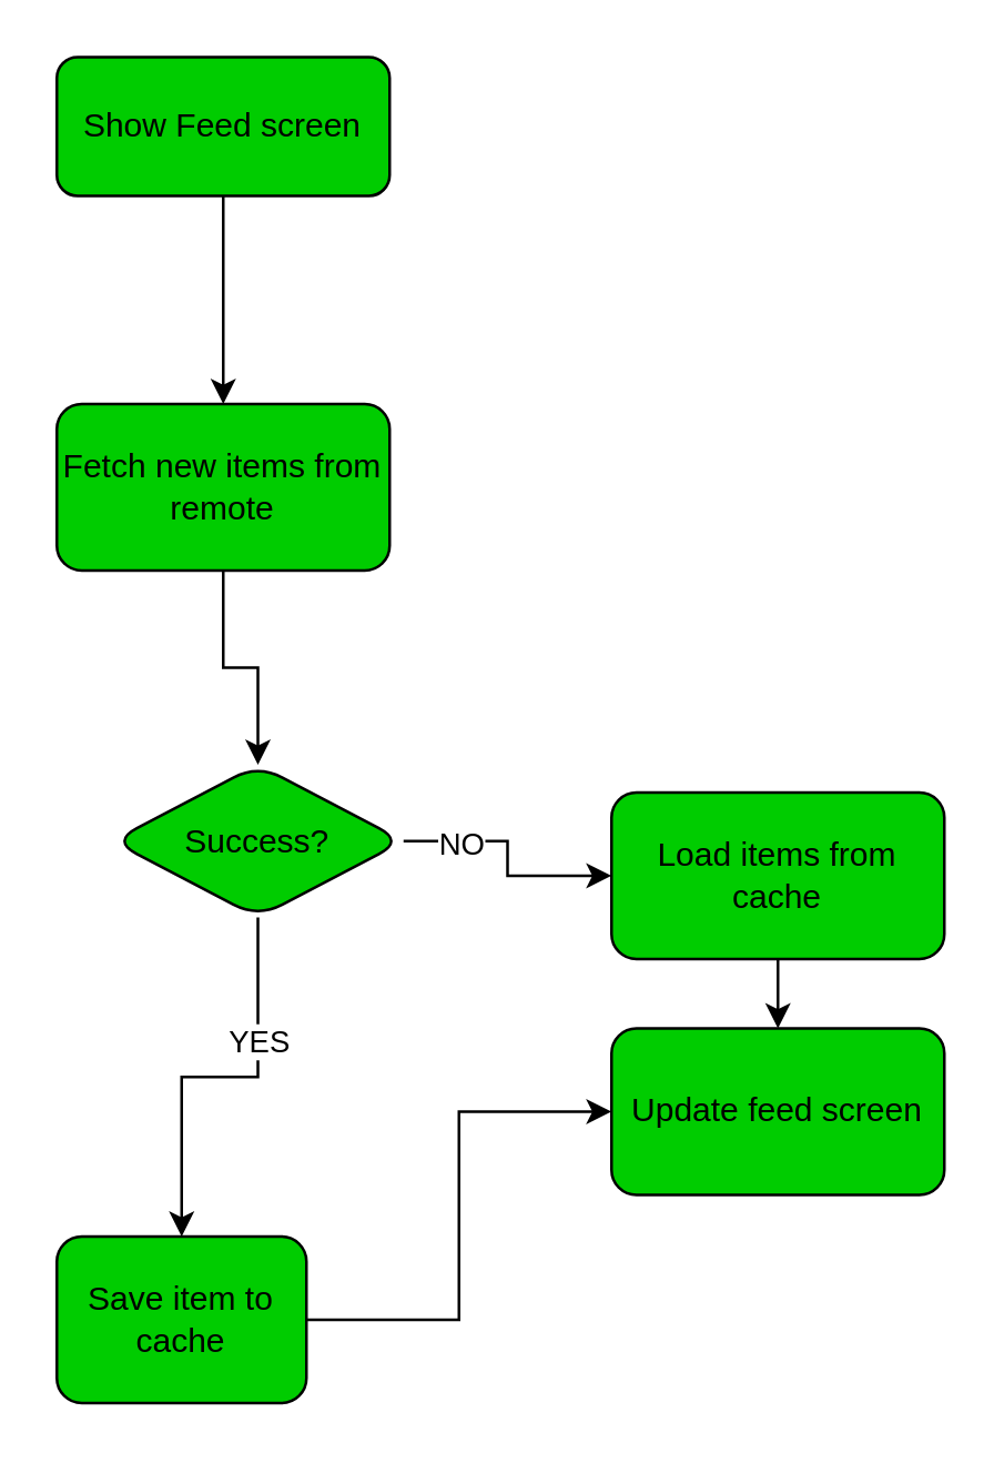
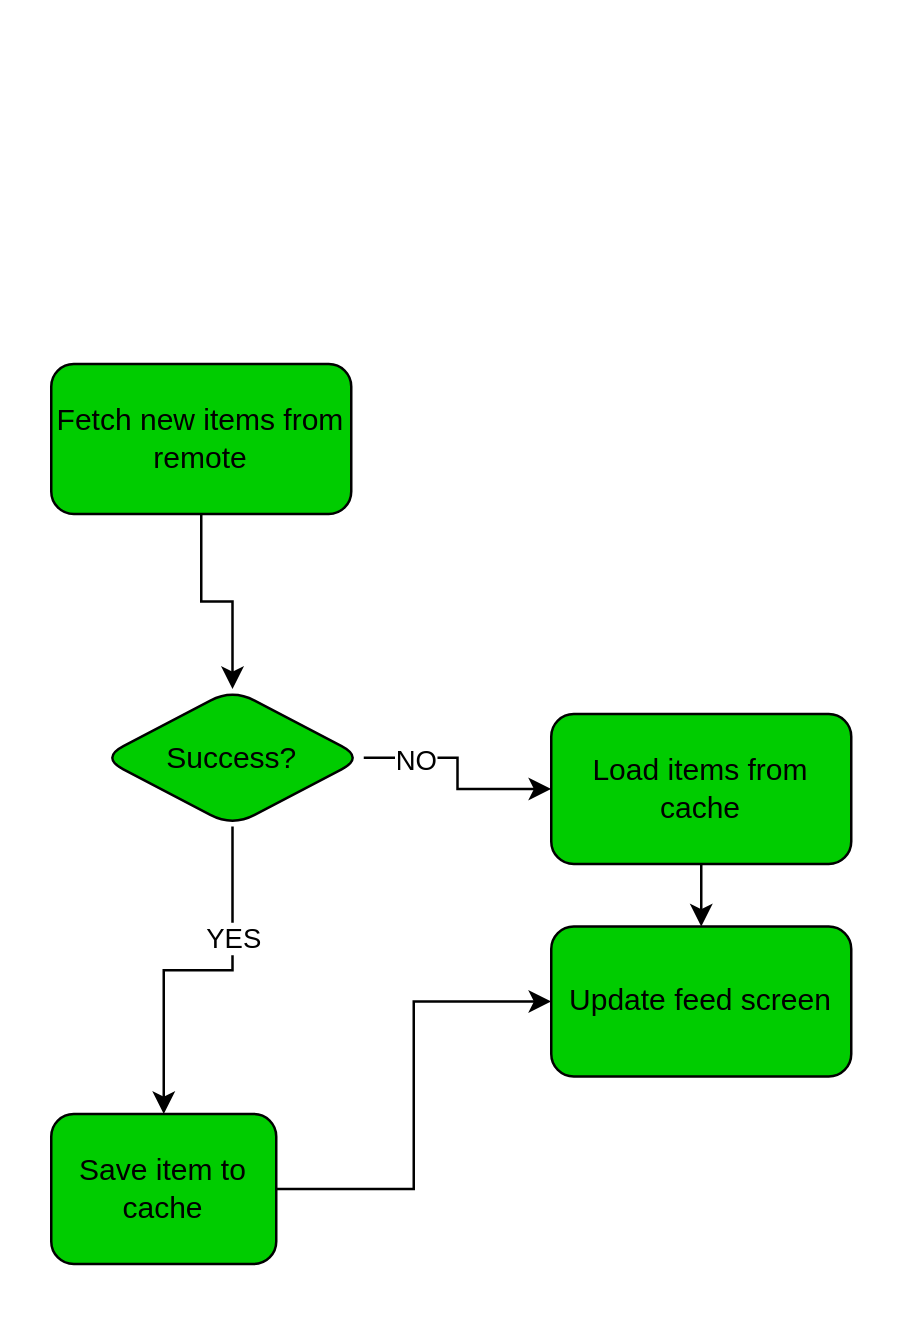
- <mxCell id="3" value="Show Feed screen" style="rounded=1;whiteSpace=wrap;html=1;fillColor=#00CC00;" vertex="1" parent="1"><mxGeometry x="20" y="20" width="120" height="50" as="geometry" /></mxCell>
- <mxCell id="2" value="" style="edgeStyle=orthogonalEdgeStyle;rounded=0;orthogonalLoop=1;jettySize=auto;html=1;fillColor=#00CC00;" edge="1" parent="1" source="3" target="5"><mxGeometry relative="1" as="geometry" /></mxCell>
